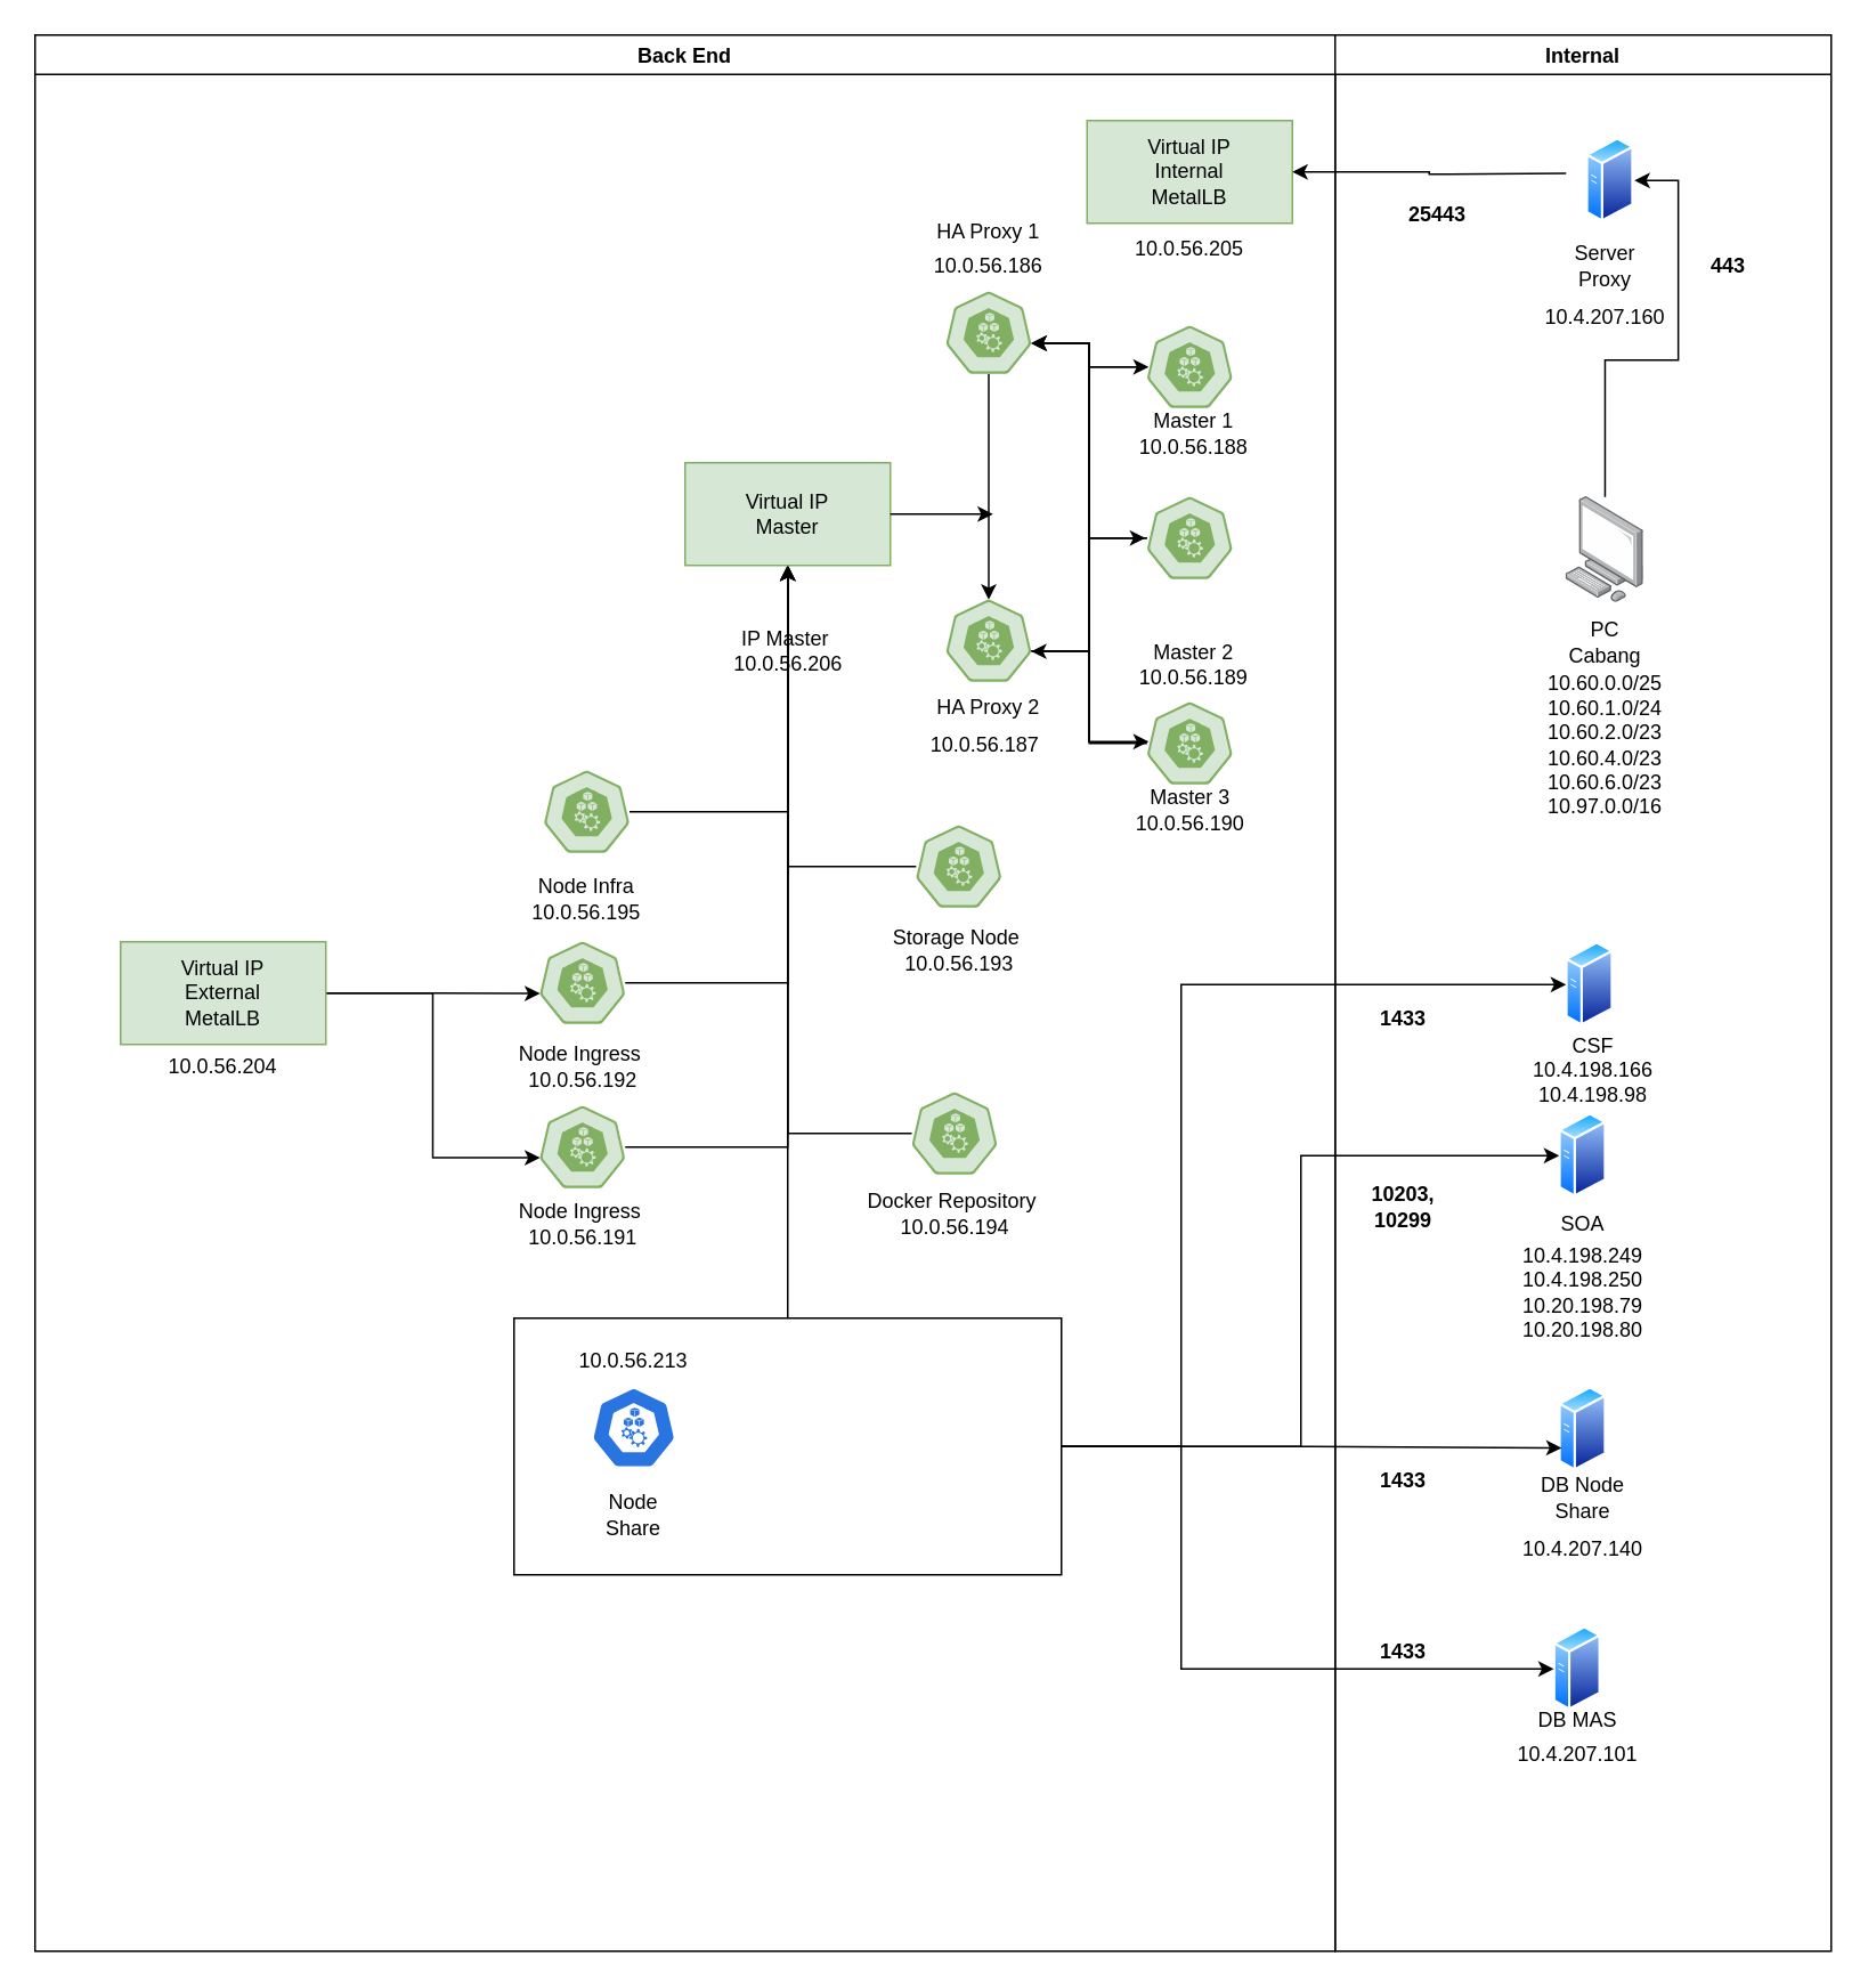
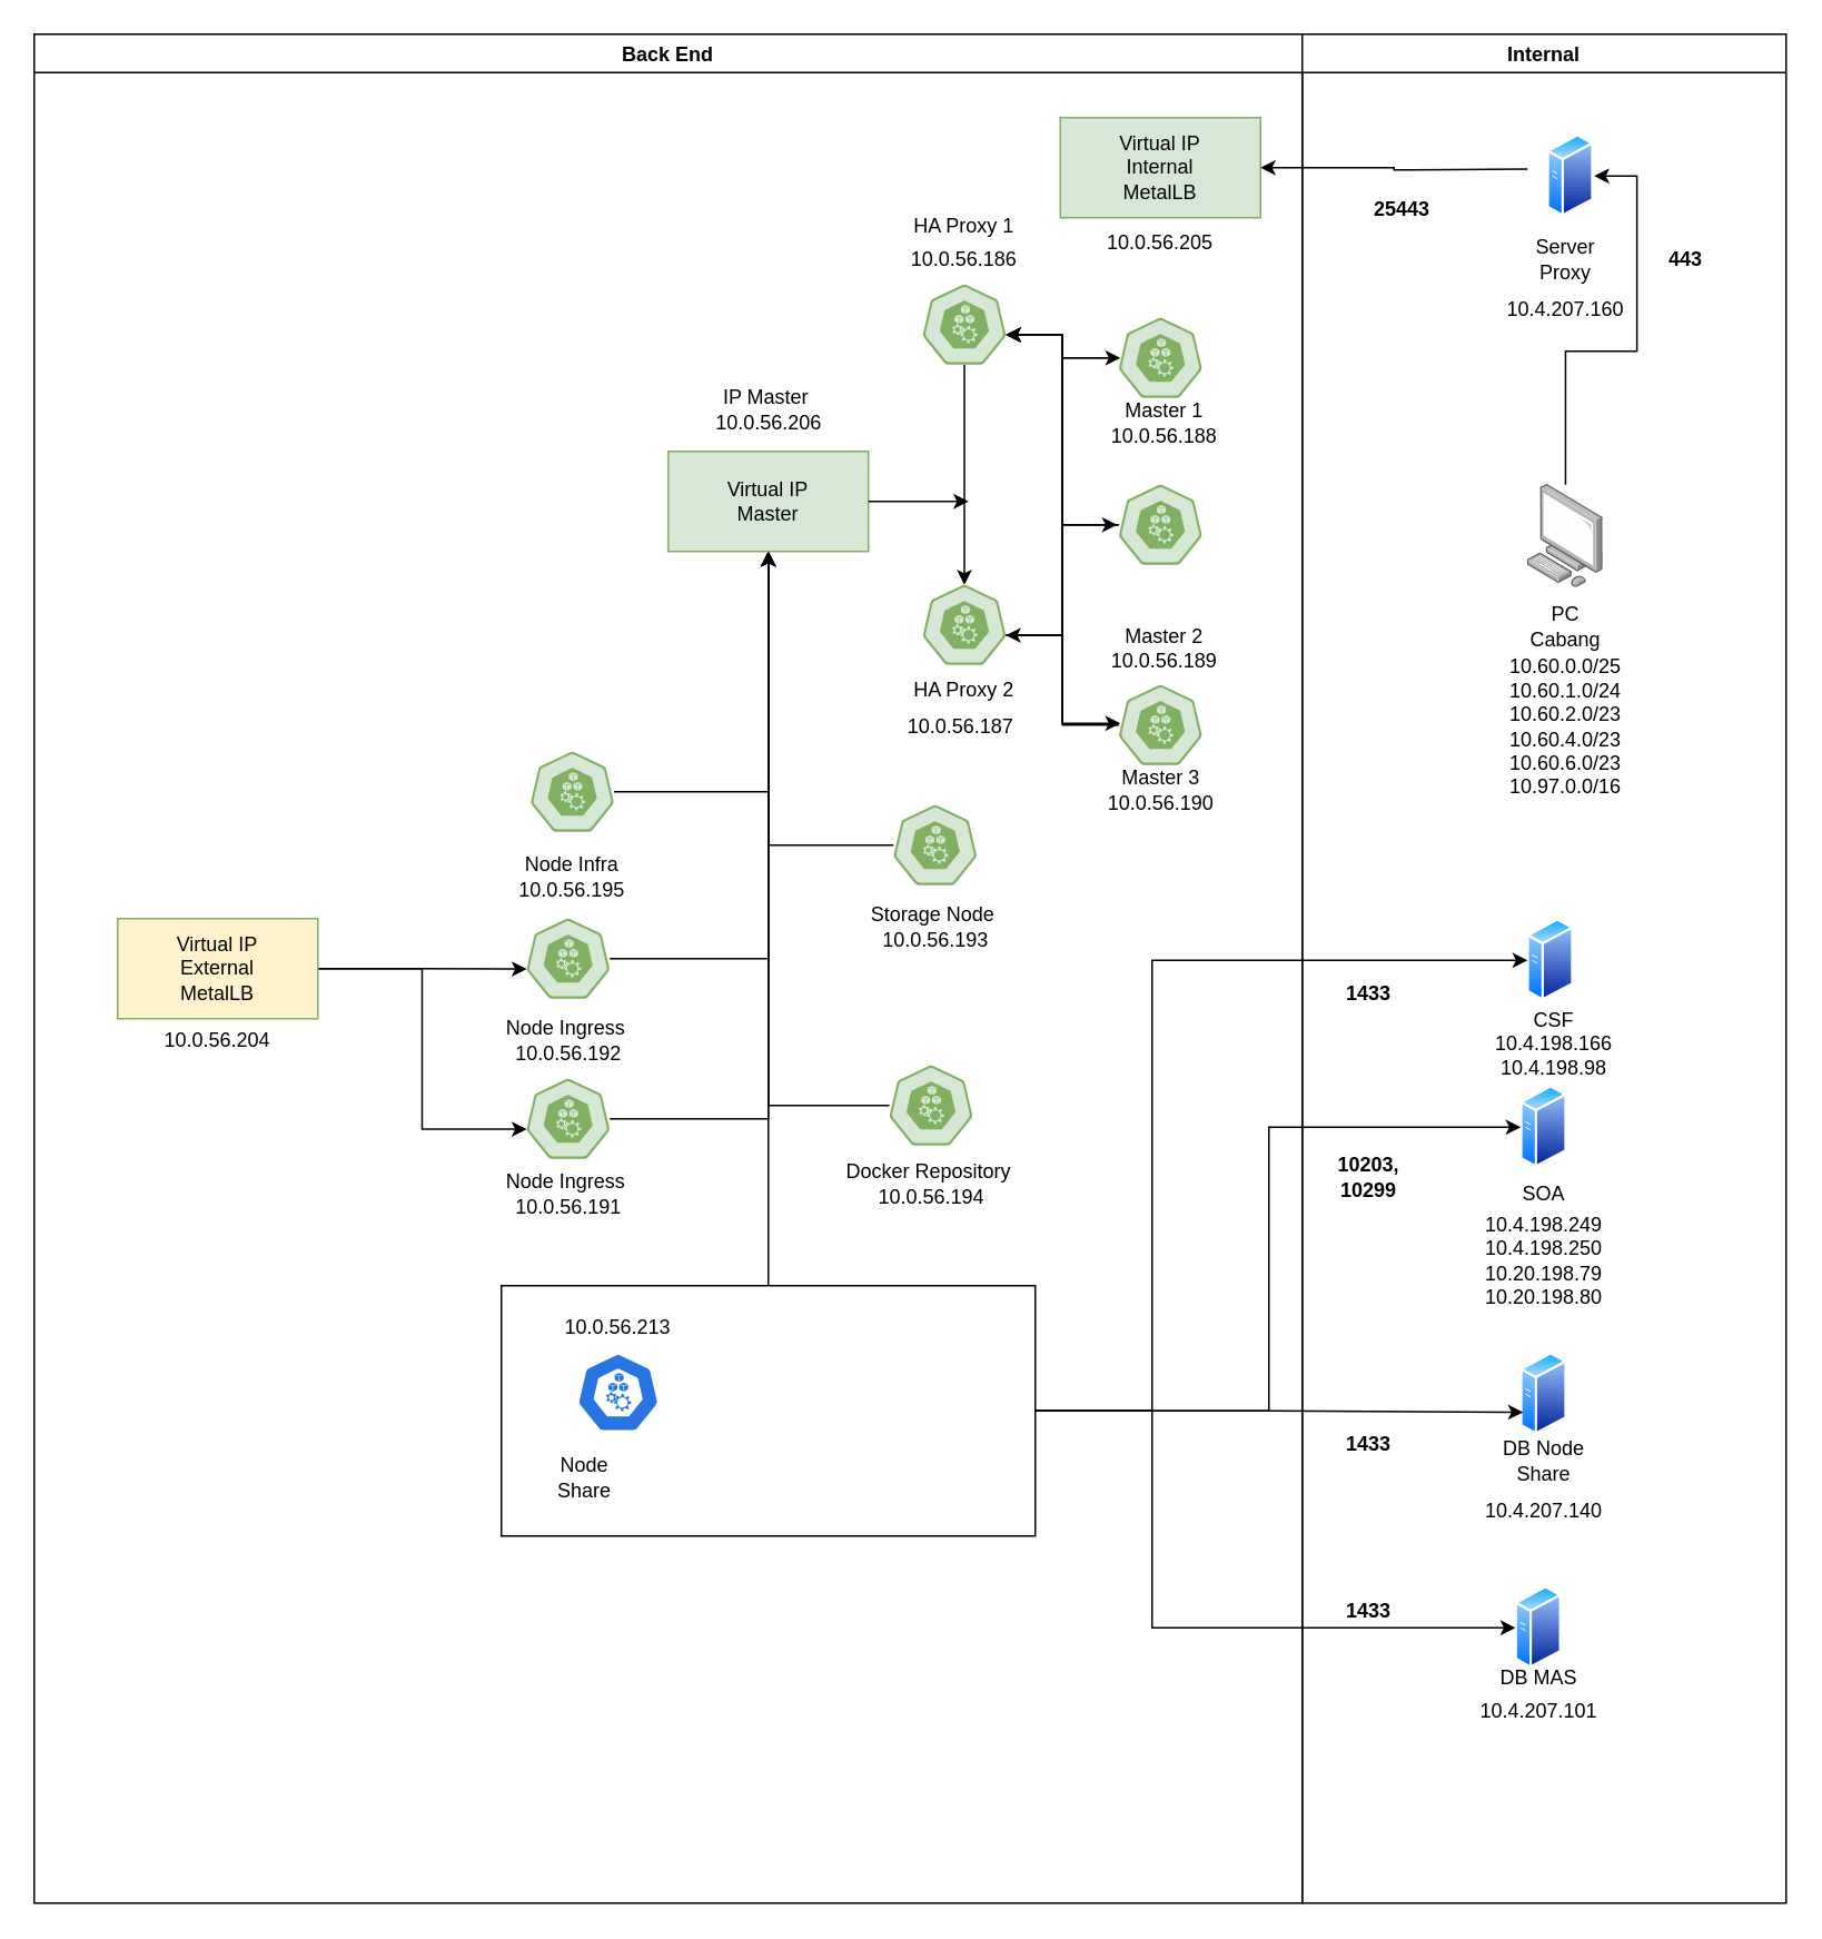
- <mxCell id="42" value="IP Master&amp;nbsp;&lt;br&gt;10.0.56.206" style="text;html=1;strokeColor=none;fillColor=none;align=center;verticalAlign=middle;whiteSpace=wrap;rounded=0;" parent="2" vertex="1"><mxGeometry x="392.5" y="345" width="95" height="30" as="geometry" /></mxCell>
+ <mxCell id="42" value="IP Master&amp;nbsp;&lt;br&gt;10.0.56.206" style="text;html=1;strokeColor=none;fillColor=none;align=center;verticalAlign=middle;whiteSpace=wrap;rounded=0;" parent="2" vertex="1"><mxGeometry x="392.5" y="210" width="95" height="30" as="geometry" /></mxCell>
- <mxCell id="18" value="Virtual IP&lt;br&gt;External&lt;br&gt;MetalLB" style="rounded=0;whiteSpace=wrap;html=1;strokeColor=#81b062;fillColor=#d6e7d6;" parent="2" vertex="1"><mxGeometry x="50" y="530" width="120" height="60" as="geometry" /></mxCell>
+ <mxCell id="18" value="Virtual IP&lt;br&gt;External&lt;br&gt;MetalLB" style="rounded=0;whiteSpace=wrap;html=1;strokeColor=#81b062;fillColor=#fff2cc;" parent="2" vertex="1"><mxGeometry x="50" y="530" width="120" height="60" as="geometry" /></mxCell>
- <mxCell id="6" value="Node Share" style="text;html=1;strokeColor=none;fillColor=none;align=center;verticalAlign=middle;whiteSpace=wrap;rounded=0;" parent="2" vertex="1"><mxGeometry x="320" y="850" width="60" height="30" as="geometry" /></mxCell>
+ <mxCell id="6" value="Node Share" style="text;html=1;strokeColor=none;fillColor=none;align=center;verticalAlign=middle;whiteSpace=wrap;rounded=0;" parent="2" vertex="1"><mxGeometry x="300" y="850" width="60" height="30" as="geometry" /></mxCell>
